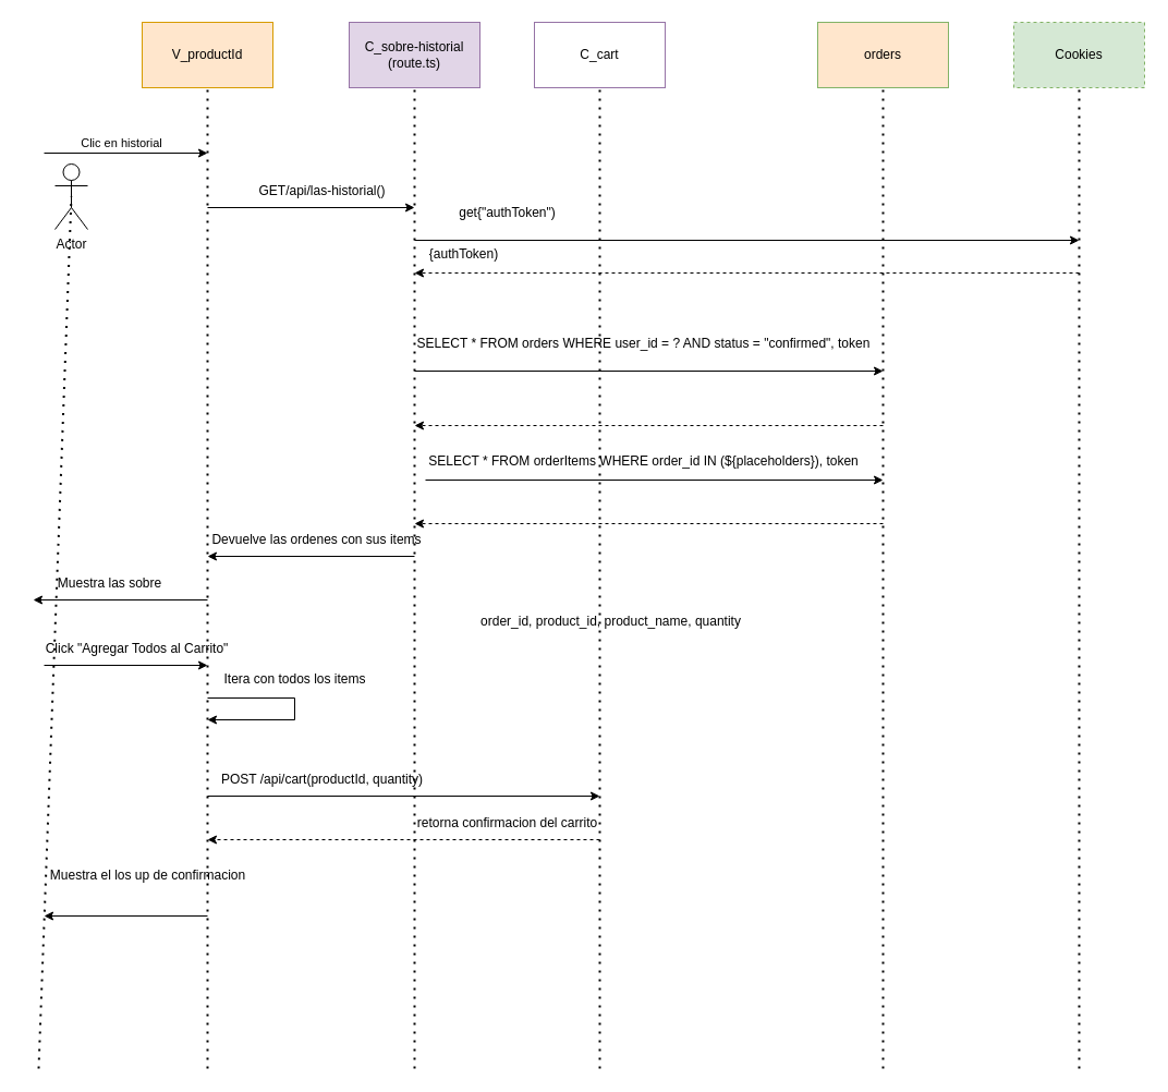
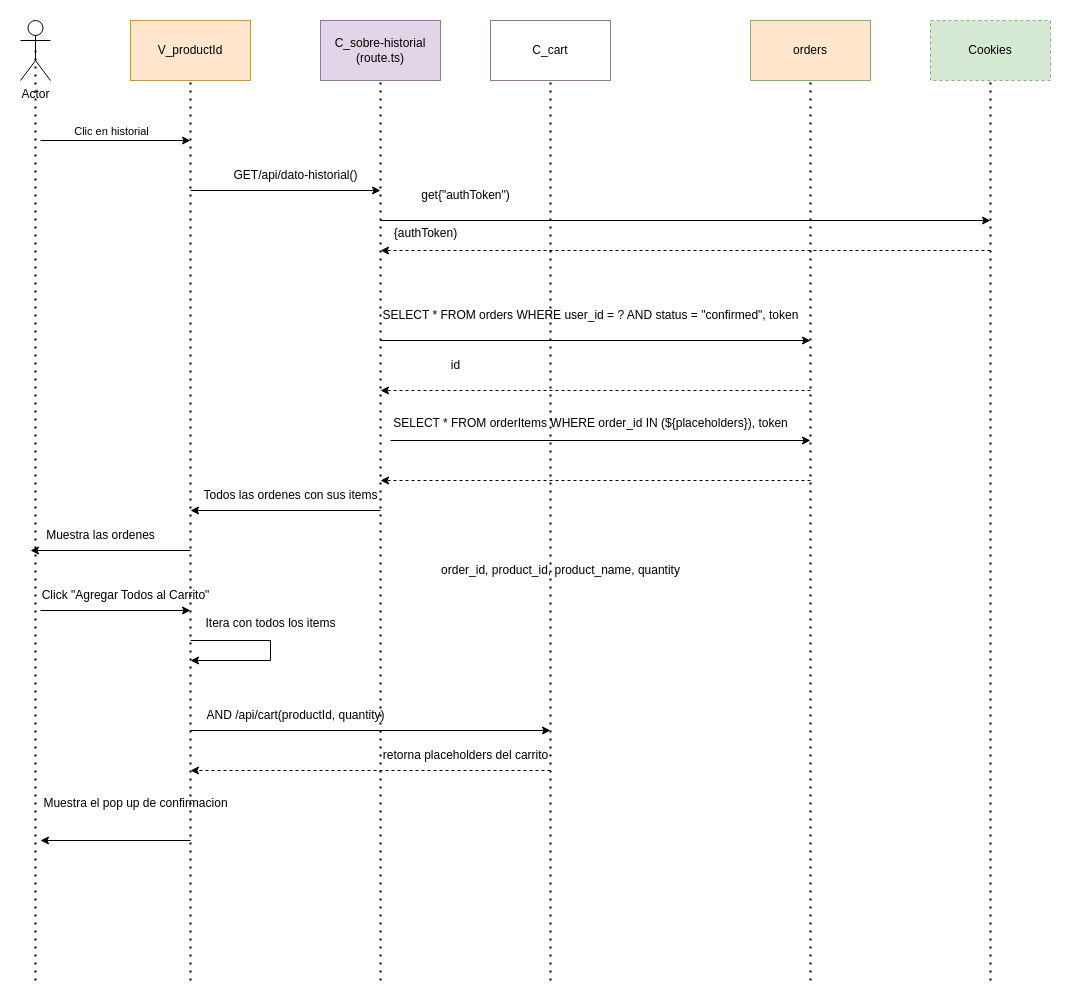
- <mxCell id="13" value="GET/api/las-historial()" style="text;html=1;align=center;verticalAlign=middle;resizable=0;points=[];autosize=1;strokeColor=none;fillColor=none;" vertex="1" parent="1"><mxGeometry x="220" y="160" width="150" height="30" as="geometry" /></mxCell>
+ <mxCell id="13" value="GET/api/dato-historial()" style="text;html=1;align=center;verticalAlign=middle;resizable=0;points=[];autosize=1;strokeColor=none;fillColor=none;" vertex="1" parent="1"><mxGeometry x="220" y="160" width="150" height="30" as="geometry" /></mxCell>
- <mxCell id="5" value="Actor" style="shape=umlActor;verticalLabelPosition=bottom;verticalAlign=top;html=1;outlineConnect=0;" vertex="1" parent="1"><mxGeometry x="50" y="150" width="30" height="60" as="geometry" /></mxCell>
+ <mxCell id="5" value="Actor" style="shape=umlActor;verticalLabelPosition=bottom;verticalAlign=top;html=1;outlineConnect=0;" vertex="1" parent="1"><mxGeometry x="20" y="20" width="30" height="60" as="geometry" /></mxCell>
+ <mxCell id="17" value="id" style="text;html=1;align=center;verticalAlign=middle;resizable=0;points=[];autosize=1;strokeColor=none;fillColor=none;" vertex="1" parent="1"><mxGeometry x="440" y="350" width="30" height="30" as="geometry" /></mxCell>
- <mxCell id="23" value="Devuelve las ordenes con sus items" style="text;html=1;align=center;verticalAlign=middle;resizable=0;points=[];autosize=1;strokeColor=none;fillColor=none;" vertex="1" parent="1"><mxGeometry x="180" y="480" width="220" height="30" as="geometry" /></mxCell>
+ <mxCell id="23" value="Todos las ordenes con sus items" style="text;html=1;align=center;verticalAlign=middle;resizable=0;points=[];autosize=1;strokeColor=none;fillColor=none;" vertex="1" parent="1"><mxGeometry x="180" y="480" width="220" height="30" as="geometry" /></mxCell>
- <mxCell id="25" value="Muestra las sobre" style="text;html=1;align=center;verticalAlign=middle;resizable=0;points=[];autosize=1;strokeColor=none;fillColor=none;" vertex="1" parent="1"><mxGeometry x="35" y="520" width="130" height="30" as="geometry" /></mxCell>
+ <mxCell id="25" value="Muestra las ordenes" style="text;html=1;align=center;verticalAlign=middle;resizable=0;points=[];autosize=1;strokeColor=none;fillColor=none;" vertex="1" parent="1"><mxGeometry x="35" y="520" width="130" height="30" as="geometry" /></mxCell>
- <mxCell id="38" value="POST /api/cart(productId, quantity)" style="text;html=1;align=center;verticalAlign=middle;resizable=0;points=[];autosize=1;strokeColor=none;fillColor=none;" vertex="1" parent="1"><mxGeometry x="190" y="700" width="210" height="30" as="geometry" /></mxCell>
+ <mxCell id="38" value="AND /api/cart(productId, quantity)" style="text;html=1;align=center;verticalAlign=middle;resizable=0;points=[];autosize=1;strokeColor=none;fillColor=none;" vertex="1" parent="1"><mxGeometry x="190" y="700" width="210" height="30" as="geometry" /></mxCell>
- <mxCell id="40" value="retorna confirmacion del carrito" style="text;html=1;align=center;verticalAlign=middle;resizable=0;points=[];autosize=1;strokeColor=none;fillColor=none;" vertex="1" parent="1"><mxGeometry x="370" y="740" width="190" height="30" as="geometry" /></mxCell>
+ <mxCell id="40" value="retorna placeholders del carrito" style="text;html=1;align=center;verticalAlign=middle;resizable=0;points=[];autosize=1;strokeColor=none;fillColor=none;" vertex="1" parent="1"><mxGeometry x="370" y="740" width="190" height="30" as="geometry" /></mxCell>
- <mxCell id="41" value="Muestra el los up de confirmacion" style="text;html=1;align=center;verticalAlign=middle;resizable=0;points=[];autosize=1;strokeColor=none;fillColor=none;" vertex="1" parent="1"><mxGeometry x="30" y="788" width="210" height="30" as="geometry" /></mxCell>
+ <mxCell id="41" value="Muestra el pop up de confirmacion" style="text;html=1;align=center;verticalAlign=middle;resizable=0;points=[];autosize=1;strokeColor=none;fillColor=none;" vertex="1" parent="1"><mxGeometry x="30" y="788" width="210" height="30" as="geometry" /></mxCell>
